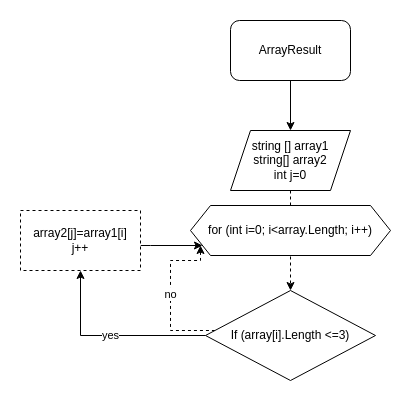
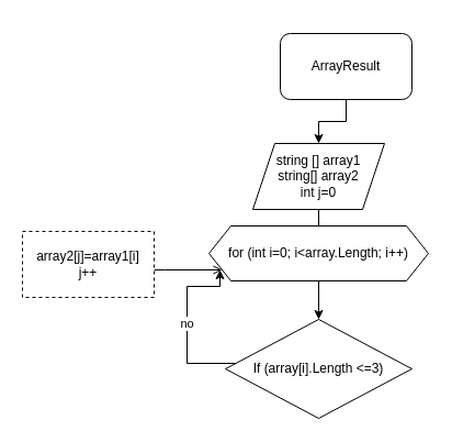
- <mxCell id="3" value="&lt;font color=&quot;#000000&quot;&gt;ArrayResult&lt;/font&gt;" style="rounded=1;whiteSpace=wrap;html=1;labelBackgroundColor=#ffffff;fontColor=#FFFFFF;" vertex="1" parent="1"><mxGeometry x="230" y="20" width="120" height="60" as="geometry" /></mxCell>
+ <mxCell id="3" value="&lt;font color=&quot;#000000&quot;&gt;ArrayResult&lt;/font&gt;" style="rounded=1;whiteSpace=wrap;html=1;labelBackgroundColor=#ffffff;fontColor=#FFFFFF;" vertex="1" parent="1"><mxGeometry x="255" y="30" width="120" height="60" as="geometry" /></mxCell>
- <mxCell id="10" style="edgeStyle=orthogonalEdgeStyle;rounded=0;orthogonalLoop=1;jettySize=auto;html=1;fontColor=#000000;" edge="1" parent="1" source="11" target="6"><mxGeometry relative="1" as="geometry"><Array as="points"><mxPoint x="150" y="245" /><mxPoint x="150" y="245" /></Array></mxGeometry></mxCell>
+ <mxCell id="10" style="edgeStyle=orthogonalEdgeStyle;rounded=0;orthogonalLoop=1;jettySize=auto;html=1;fontColor=#000000;endArrow=open;" edge="1" parent="1" source="11" target="6"><mxGeometry relative="1" as="geometry"><Array as="points"><mxPoint x="150" y="245" /><mxPoint x="150" y="245" /></Array></mxGeometry></mxCell>
- <mxCell id="4" value="" style="edgeStyle=orthogonalEdgeStyle;rounded=0;orthogonalLoop=1;jettySize=auto;html=1;fontColor=#000000;dashed=1;" edge="1" parent="1" source="5" target="9"><mxGeometry relative="1" as="geometry" /></mxCell>
+ <mxCell id="4" value="" style="edgeStyle=orthogonalEdgeStyle;rounded=0;orthogonalLoop=1;jettySize=auto;html=1;fontColor=#000000;" edge="1" parent="1" source="5" target="9"><mxGeometry relative="1" as="geometry" /></mxCell>
- <mxCell id="8" value="no" style="edgeStyle=orthogonalEdgeStyle;rounded=0;orthogonalLoop=1;jettySize=auto;html=1;fontColor=#000000;entryX=0.05;entryY=0.8;entryDx=0;entryDy=0;entryPerimeter=0;dashed=1;" edge="1" parent="1" source="9" target="6"><mxGeometry relative="1" as="geometry"><mxPoint x="170" y="260" as="targetPoint" /><Array as="points"><mxPoint x="170" y="330" /><mxPoint x="170" y="260" /></Array></mxGeometry></mxCell>
+ <mxCell id="8" value="no" style="edgeStyle=orthogonalEdgeStyle;rounded=0;orthogonalLoop=1;jettySize=auto;html=1;fontColor=#000000;entryX=0.05;entryY=0.8;entryDx=0;entryDy=0;entryPerimeter=0;" edge="1" parent="1" source="9" target="6"><mxGeometry relative="1" as="geometry"><mxPoint x="170" y="260" as="targetPoint" /><Array as="points"><mxPoint x="170" y="330" /><mxPoint x="170" y="260" /></Array></mxGeometry></mxCell>
- <mxCell id="7" value="yes" style="edgeStyle=orthogonalEdgeStyle;rounded=0;orthogonalLoop=1;jettySize=auto;html=1;entryX=0.5;entryY=1;entryDx=0;entryDy=0;fontColor=#000000;" edge="1" parent="1" source="9" target="11"><mxGeometry relative="1" as="geometry" /></mxCell>
